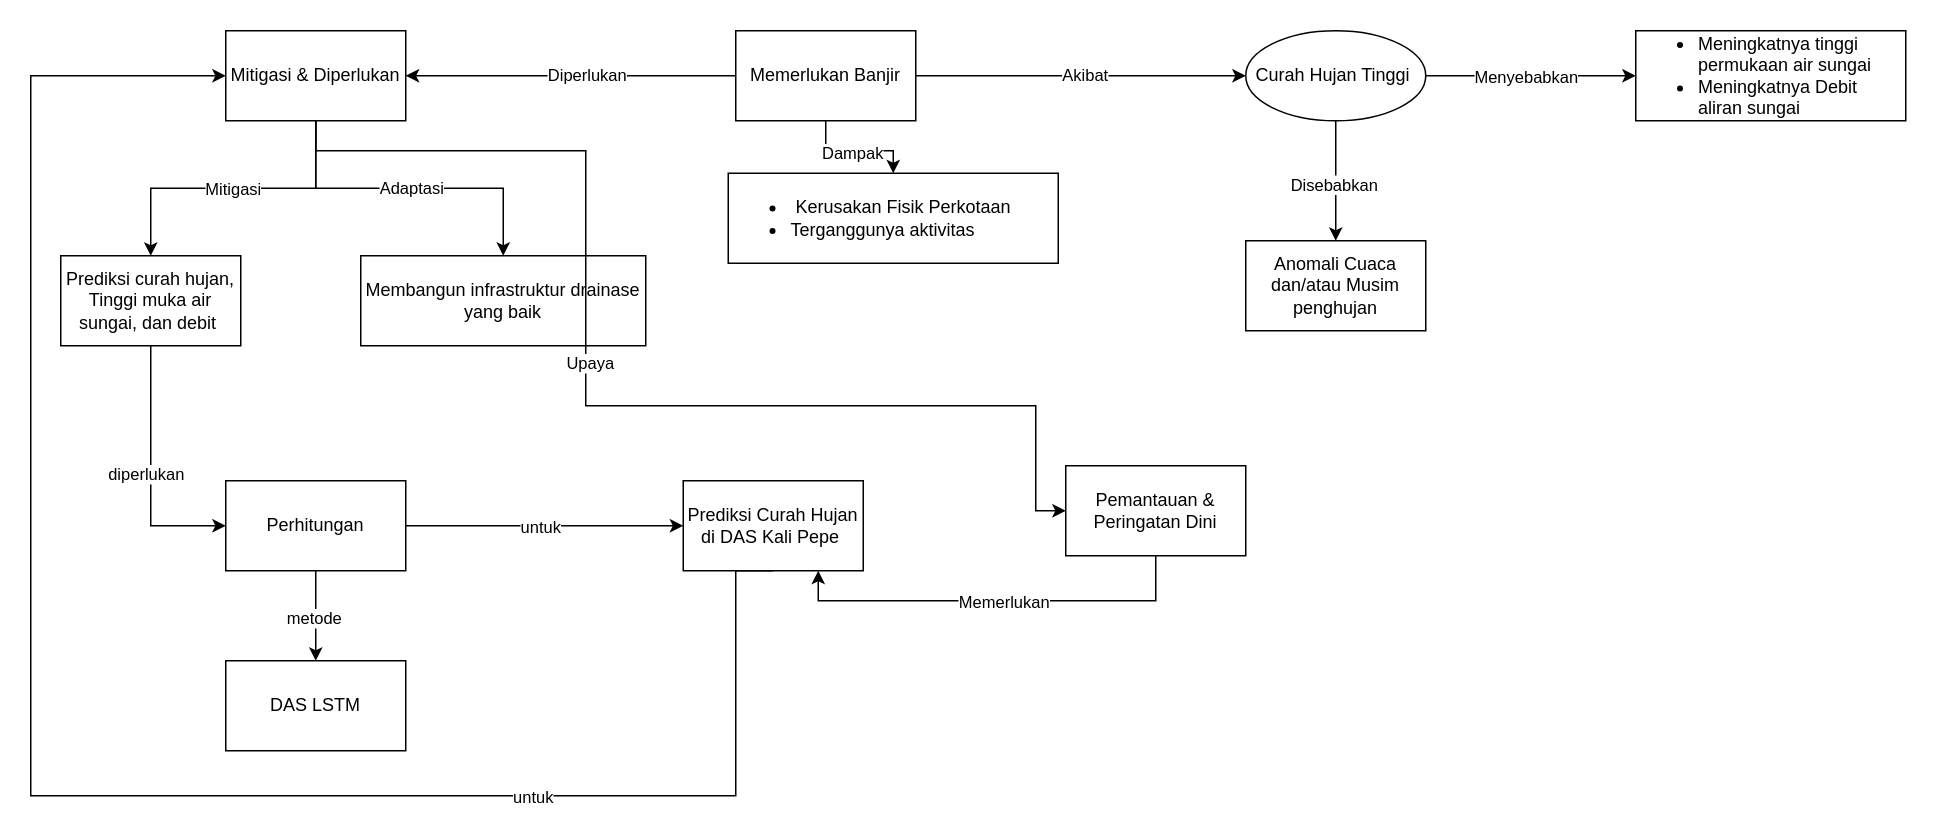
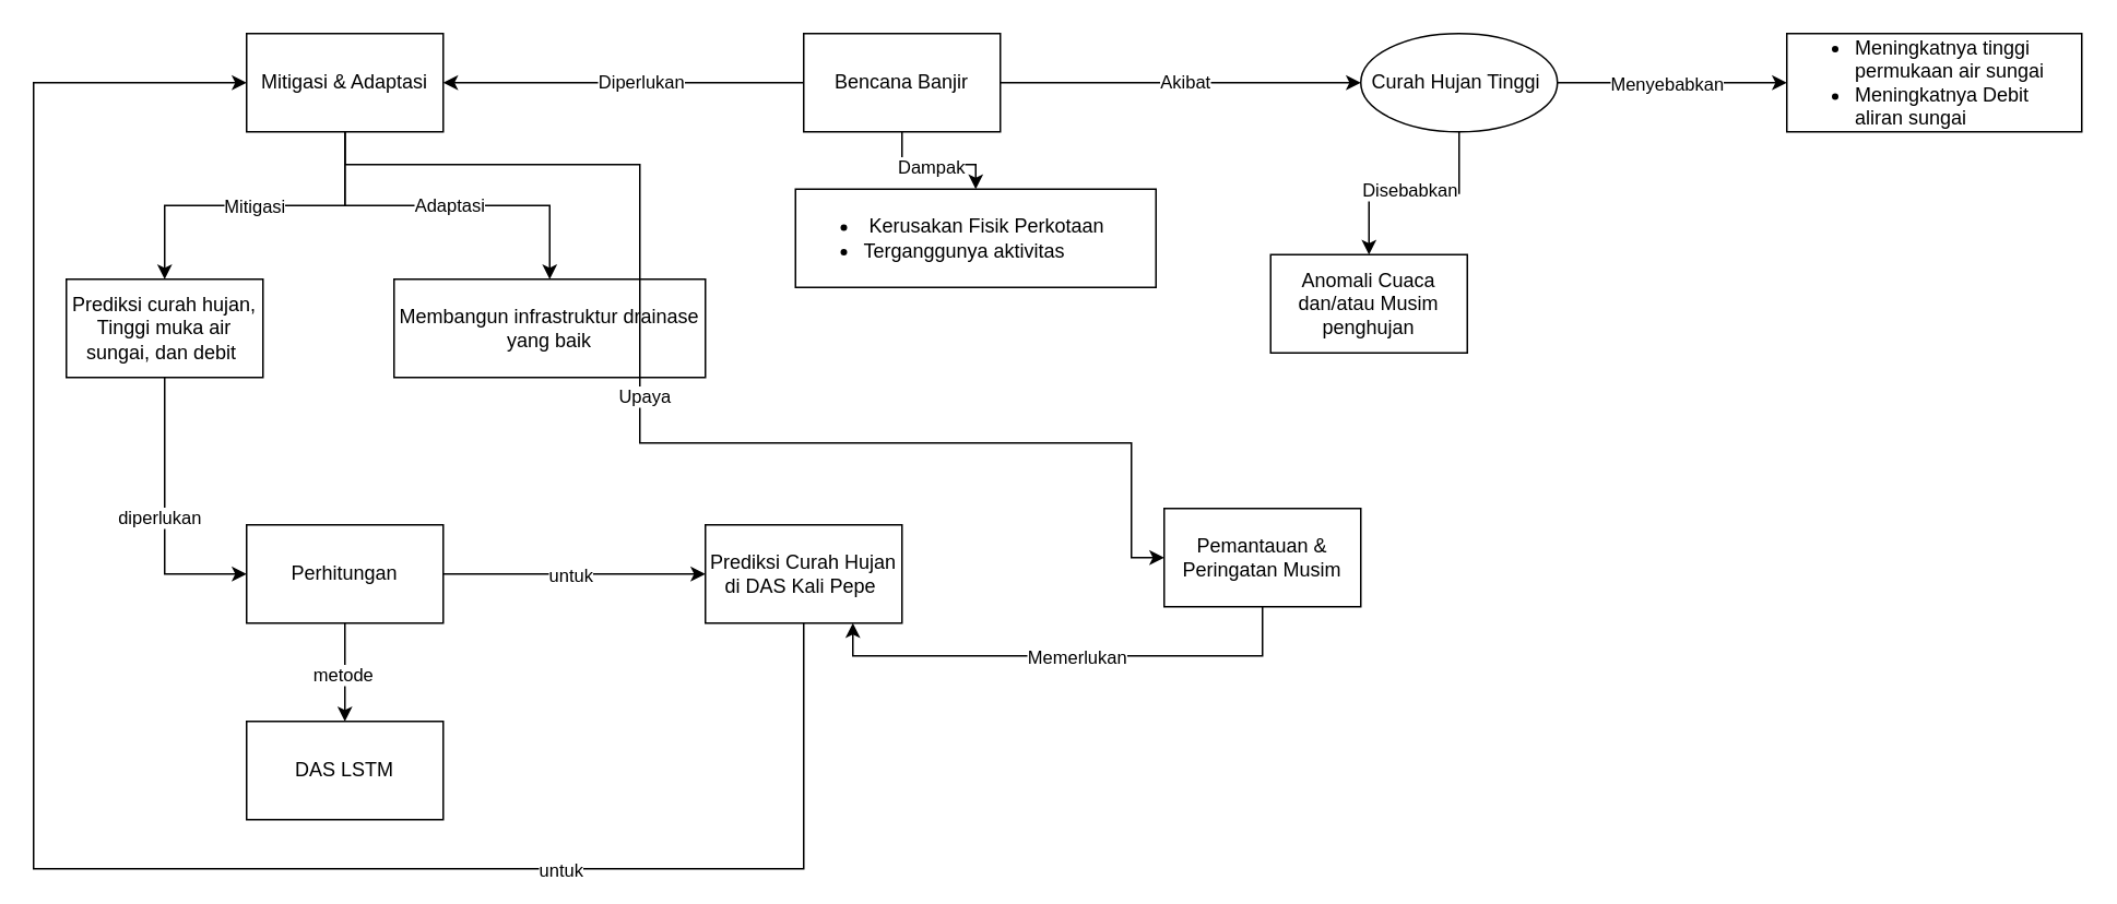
- <mxCell id="19" value="Mitigasi &amp;amp; Diperlukan" style="rounded=0;whiteSpace=wrap;html=1;fillColor=none;" vertex="1" parent="1"><mxGeometry x="150" y="20" width="120" height="60" as="geometry" /></mxCell>
+ <mxCell id="19" value="Mitigasi &amp;amp; Adaptasi" style="rounded=0;whiteSpace=wrap;html=1;fillColor=none;" vertex="1" parent="1"><mxGeometry x="150" y="20" width="120" height="60" as="geometry" /></mxCell>
- <mxCell id="8" value="Memerlukan Banjir" style="rounded=0;whiteSpace=wrap;html=1;fillColor=none;" vertex="1" parent="1"><mxGeometry x="490" y="20" width="120" height="60" as="geometry" /></mxCell>
+ <mxCell id="8" value="Bencana Banjir" style="rounded=0;whiteSpace=wrap;html=1;fillColor=none;" vertex="1" parent="1"><mxGeometry x="490" y="20" width="120" height="60" as="geometry" /></mxCell>
- <mxCell id="20" value="Anomali Cuaca dan/atau Musim penghujan" style="rounded=0;whiteSpace=wrap;html=1;fillColor=none;" vertex="1" parent="1"><mxGeometry x="830" y="160" width="120" height="60" as="geometry" /></mxCell>
+ <mxCell id="20" value="Anomali Cuaca dan/atau Musim penghujan" style="rounded=0;whiteSpace=wrap;html=1;fillColor=none;" vertex="1" parent="1"><mxGeometry x="775" y="155" width="120" height="60" as="geometry" /></mxCell>
- <mxCell id="37" value="Pemantauan &amp;amp; Peringatan Dini" style="rounded=0;whiteSpace=wrap;html=1;fillColor=none;" vertex="1" parent="1"><mxGeometry x="710" y="310" width="120" height="60" as="geometry" /></mxCell>
+ <mxCell id="37" value="Pemantauan &amp;amp; Peringatan Musim" style="rounded=0;whiteSpace=wrap;html=1;fillColor=none;" vertex="1" parent="1"><mxGeometry x="710" y="310" width="120" height="60" as="geometry" /></mxCell>
- <mxCell id="32" value="Prediksi Curah Hujan di DAS Kali Pepe&amp;nbsp;" style="rounded=0;whiteSpace=wrap;html=1;fillColor=none;" vertex="1" parent="1"><mxGeometry x="455" y="320" width="120" height="60" as="geometry" /></mxCell>
+ <mxCell id="32" value="Prediksi Curah Hujan di DAS Kali Pepe&amp;nbsp;" style="rounded=0;whiteSpace=wrap;html=1;fillColor=none;" vertex="1" parent="1"><mxGeometry x="430" y="320" width="120" height="60" as="geometry" /></mxCell>
